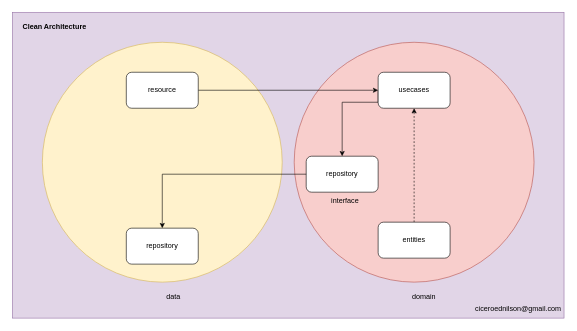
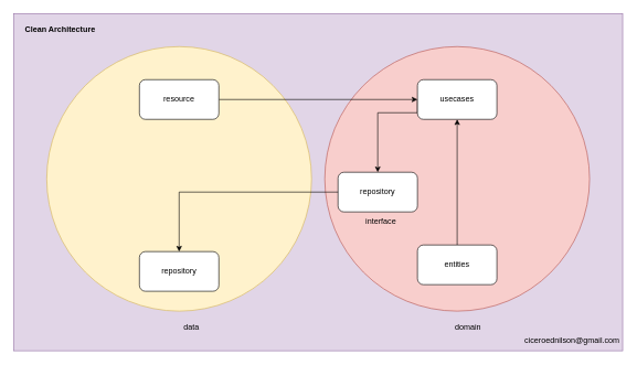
- <mxCell id="7" style="edgeStyle=orthogonalEdgeStyle;rounded=0;orthogonalLoop=1;jettySize=auto;html=1;dashed=1;" edge="1" parent="1" source="8" target="5"><mxGeometry relative="1" as="geometry" /></mxCell>
+ <mxCell id="7" style="edgeStyle=orthogonalEdgeStyle;rounded=0;orthogonalLoop=1;jettySize=auto;html=1;" edge="1" parent="1" source="8" target="5"><mxGeometry relative="1" as="geometry" /></mxCell>
